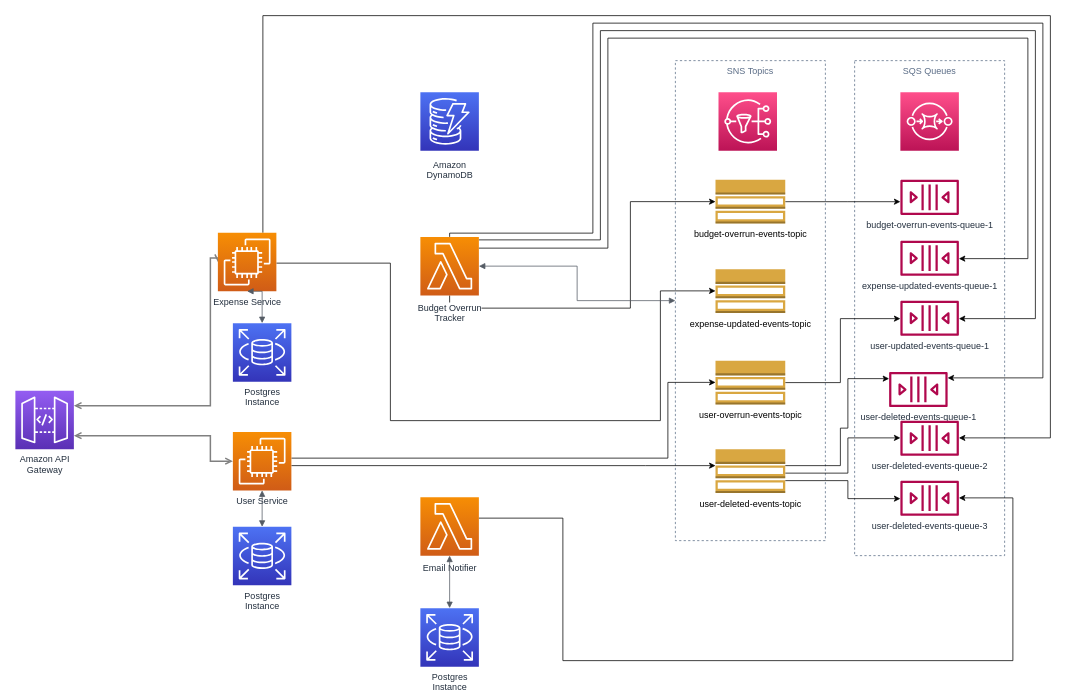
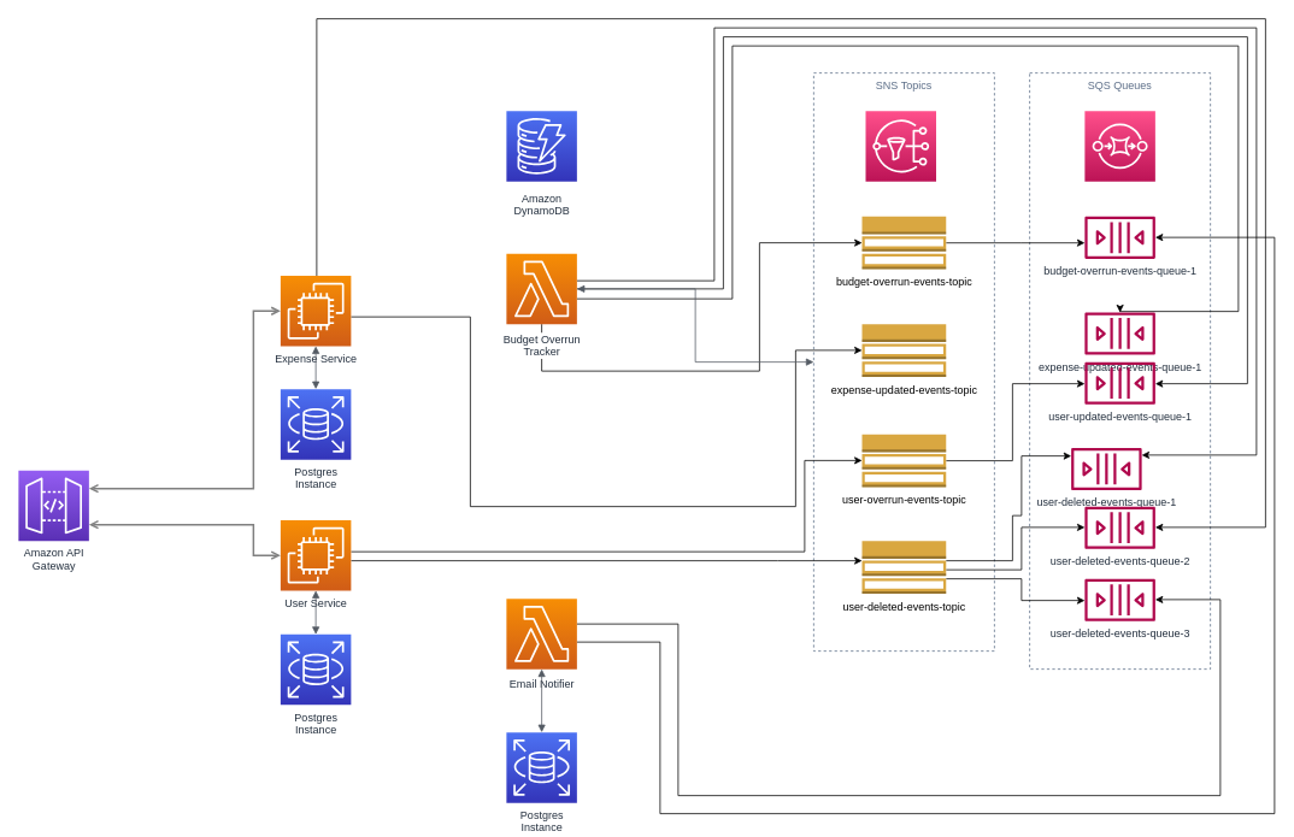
- <mxCell id="39" value="expense-updated-events-queue-1" style="sketch=0;outlineConnect=0;fontColor=#232F3E;gradientColor=none;fillColor=#B0084D;strokeColor=none;dashed=0;verticalLabelPosition=bottom;verticalAlign=top;align=center;html=1;fontSize=12;fontStyle=0;aspect=fixed;pointerEvents=1;shape=mxgraph.aws4.queue;" parent="1" vertex="1"><mxGeometry x="1200" y="320" width="78" height="47" as="geometry" /></mxCell>
+ <mxCell id="39" value="expense-updated-events-queue-1" style="sketch=0;outlineConnect=0;fontColor=#232F3E;gradientColor=none;fillColor=#B0084D;strokeColor=none;dashed=0;verticalLabelPosition=bottom;verticalAlign=top;align=center;html=1;fontSize=12;fontStyle=0;aspect=fixed;pointerEvents=1;shape=mxgraph.aws4.queue;" parent="1" vertex="1"><mxGeometry x="1200" y="345" width="78" height="47" as="geometry" /></mxCell>
- <mxCell id="16" value="&lt;div&gt;Expense Service&lt;/div&gt;&lt;div&gt;&lt;br&gt;&lt;/div&gt;" style="sketch=0;points=[[0,0,0],[0.25,0,0],[0.5,0,0],[0.75,0,0],[1,0,0],[0,1,0],[0.25,1,0],[0.5,1,0],[0.75,1,0],[1,1,0],[0,0.25,0],[0,0.5,0],[0,0.75,0],[1,0.25,0],[1,0.5,0],[1,0.75,0]];outlineConnect=0;fontColor=#232F3E;gradientColor=#F78E04;gradientDirection=north;fillColor=#D05C17;strokeColor=#ffffff;dashed=0;verticalLabelPosition=bottom;verticalAlign=top;align=center;html=1;fontSize=12;fontStyle=0;aspect=fixed;shape=mxgraph.aws4.resourceIcon;resIcon=mxgraph.aws4.ec2;" parent="1" vertex="1"><mxGeometry x="290" y="309.5" width="78" height="78" as="geometry" /></mxCell>
+ <mxCell id="16" value="&lt;div&gt;Expense Service&lt;/div&gt;&lt;div&gt;&lt;br&gt;&lt;/div&gt;" style="sketch=0;points=[[0,0,0],[0.25,0,0],[0.5,0,0],[0.75,0,0],[1,0,0],[0,1,0],[0.25,1,0],[0.5,1,0],[0.75,1,0],[1,1,0],[0,0.25,0],[0,0.5,0],[0,0.75,0],[1,0.25,0],[1,0.5,0],[1,0.75,0]];outlineConnect=0;fontColor=#232F3E;gradientColor=#F78E04;gradientDirection=north;fillColor=#D05C17;strokeColor=#ffffff;dashed=0;verticalLabelPosition=bottom;verticalAlign=top;align=center;html=1;fontSize=12;fontStyle=0;aspect=fixed;shape=mxgraph.aws4.resourceIcon;resIcon=mxgraph.aws4.ec2;" parent="1" vertex="1"><mxGeometry x="310" y="304.5" width="78" height="78" as="geometry" /></mxCell>
- <mxCell id="21" value="&lt;div&gt;Budget Overrun&lt;/div&gt;&lt;div&gt;Tracker&lt;br&gt;&lt;/div&gt;" style="outlineConnect=0;fontColor=#232F3E;gradientColor=#F78E04;gradientDirection=north;fillColor=#D05C17;strokeColor=#ffffff;dashed=0;verticalLabelPosition=bottom;verticalAlign=top;align=center;html=1;fontSize=12;fontStyle=0;aspect=fixed;shape=mxgraph.aws4.resourceIcon;resIcon=mxgraph.aws4.lambda;labelBackgroundColor=#ffffff;spacingTop=3;" parent="1" vertex="1"><mxGeometry x="560" y="315" width="78" height="78" as="geometry" /></mxCell>
+ <mxCell id="21" value="&lt;div&gt;Budget Overrun&lt;/div&gt;&lt;div&gt;Tracker&lt;br&gt;&lt;/div&gt;" style="outlineConnect=0;fontColor=#232F3E;gradientColor=#F78E04;gradientDirection=north;fillColor=#D05C17;strokeColor=#ffffff;dashed=0;verticalLabelPosition=bottom;verticalAlign=top;align=center;html=1;fontSize=12;fontStyle=0;aspect=fixed;shape=mxgraph.aws4.resourceIcon;resIcon=mxgraph.aws4.lambda;labelBackgroundColor=#ffffff;spacingTop=3;" parent="1" vertex="1"><mxGeometry x="560" y="280" width="78" height="78" as="geometry" /></mxCell>
+ <mxCell id="6" style="edgeStyle=orthogonalEdgeStyle;rounded=0;orthogonalLoop=1;jettySize=auto;html=1;" parent="1" source="8" target="38" edge="1"><mxGeometry relative="1" as="geometry"><Array as="points"><mxPoint x="730" y="710" /><mxPoint x="730" y="900" /><mxPoint x="1410" y="900" /><mxPoint x="1410" y="262" /></Array></mxGeometry></mxCell>
